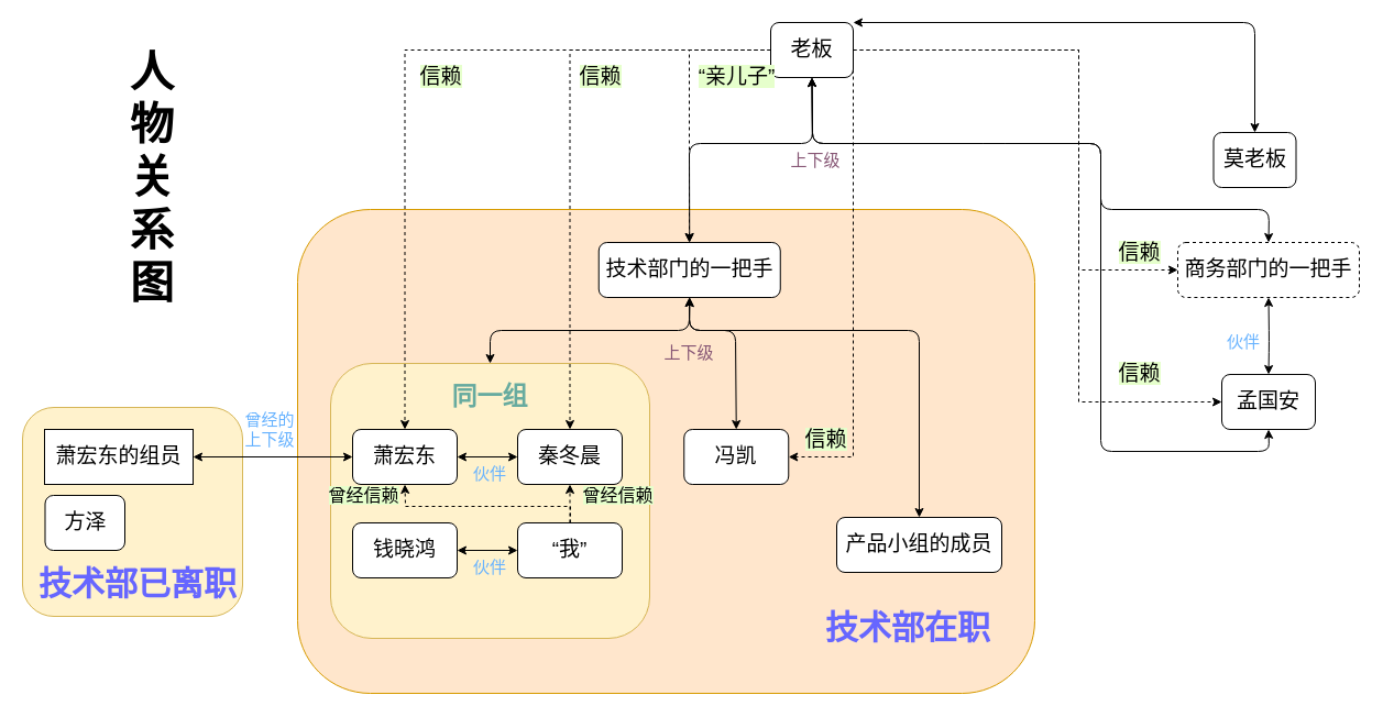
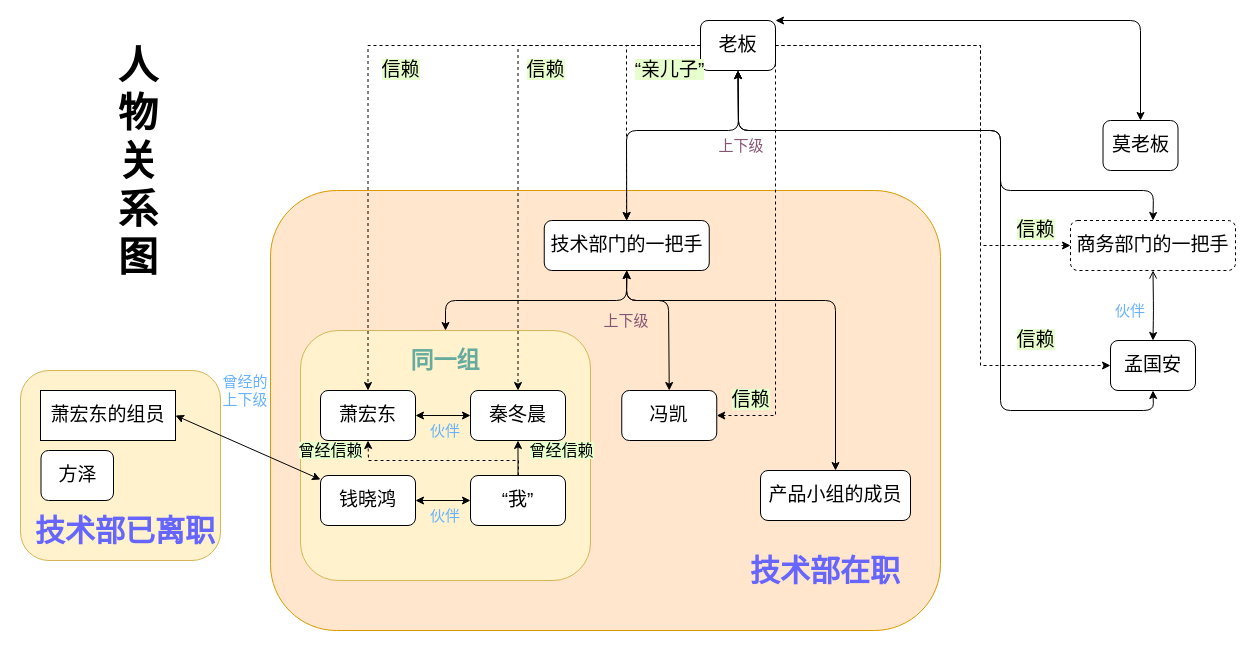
- <mxCell id="45" value="" style="endArrow=classic;startArrow=classic;html=1;entryX=0.5;entryY=1;entryDx=0;entryDy=0;exitX=0.5;exitY=0;exitDx=0;exitDy=0;" edge="1" parent="1" source="24" target="23"><mxGeometry width="50" height="50" relative="1" as="geometry"><mxPoint x="830" y="660" as="sourcePoint" /><mxPoint x="880" y="610" as="targetPoint" /><Array as="points"><mxPoint x="1153" y="310" /></Array></mxGeometry></mxCell>
+ <mxCell id="45" value="" style="endArrow=open;startArrow=classic;html=1;entryX=0.5;entryY=1;entryDx=0;entryDy=0;exitX=0.5;exitY=0;exitDx=0;exitDy=0;" edge="1" parent="1" source="24" target="23"><mxGeometry width="50" height="50" relative="1" as="geometry"><mxPoint x="830" y="660" as="sourcePoint" /><mxPoint x="880" y="610" as="targetPoint" /><Array as="points"><mxPoint x="1153" y="310" /></Array></mxGeometry></mxCell>
- <mxCell id="13" value="" style="endArrow=classic;startArrow=classic;html=1;exitX=1;exitY=0.5;exitDx=0;exitDy=0;entryX=0;entryY=0.5;entryDx=0;entryDy=0;" edge="1" parent="1" source="11" target="6"><mxGeometry width="50" height="50" relative="1" as="geometry"><mxPoint x="840" y="790" as="sourcePoint" /><mxPoint x="890" y="740" as="targetPoint" /></mxGeometry></mxCell>
+ <mxCell id="13" value="" style="endArrow=classic;startArrow=classic;html=1;exitX=1;exitY=0.5;exitDx=0;exitDy=0;" edge="1" parent="1" source="11" target="33"><mxGeometry width="50" height="50" relative="1" as="geometry"><mxPoint x="840" y="790" as="sourcePoint" /><mxPoint x="890" y="740" as="targetPoint" /></mxGeometry></mxCell>
- <mxCell id="34" style="edgeStyle=none;rounded=0;orthogonalLoop=1;jettySize=auto;html=1;entryX=0.5;entryY=1;entryDx=0;entryDy=0;dashed=1;" edge="1" parent="1" source="36" target="7"><mxGeometry relative="1" as="geometry" /></mxCell>
+ <mxCell id="34" style="edgeStyle=none;rounded=0;orthogonalLoop=1;jettySize=auto;html=1;entryX=0.5;entryY=1;entryDx=0;entryDy=0;dashed=0;" edge="1" parent="1" source="36" target="7"><mxGeometry relative="1" as="geometry" /></mxCell>
